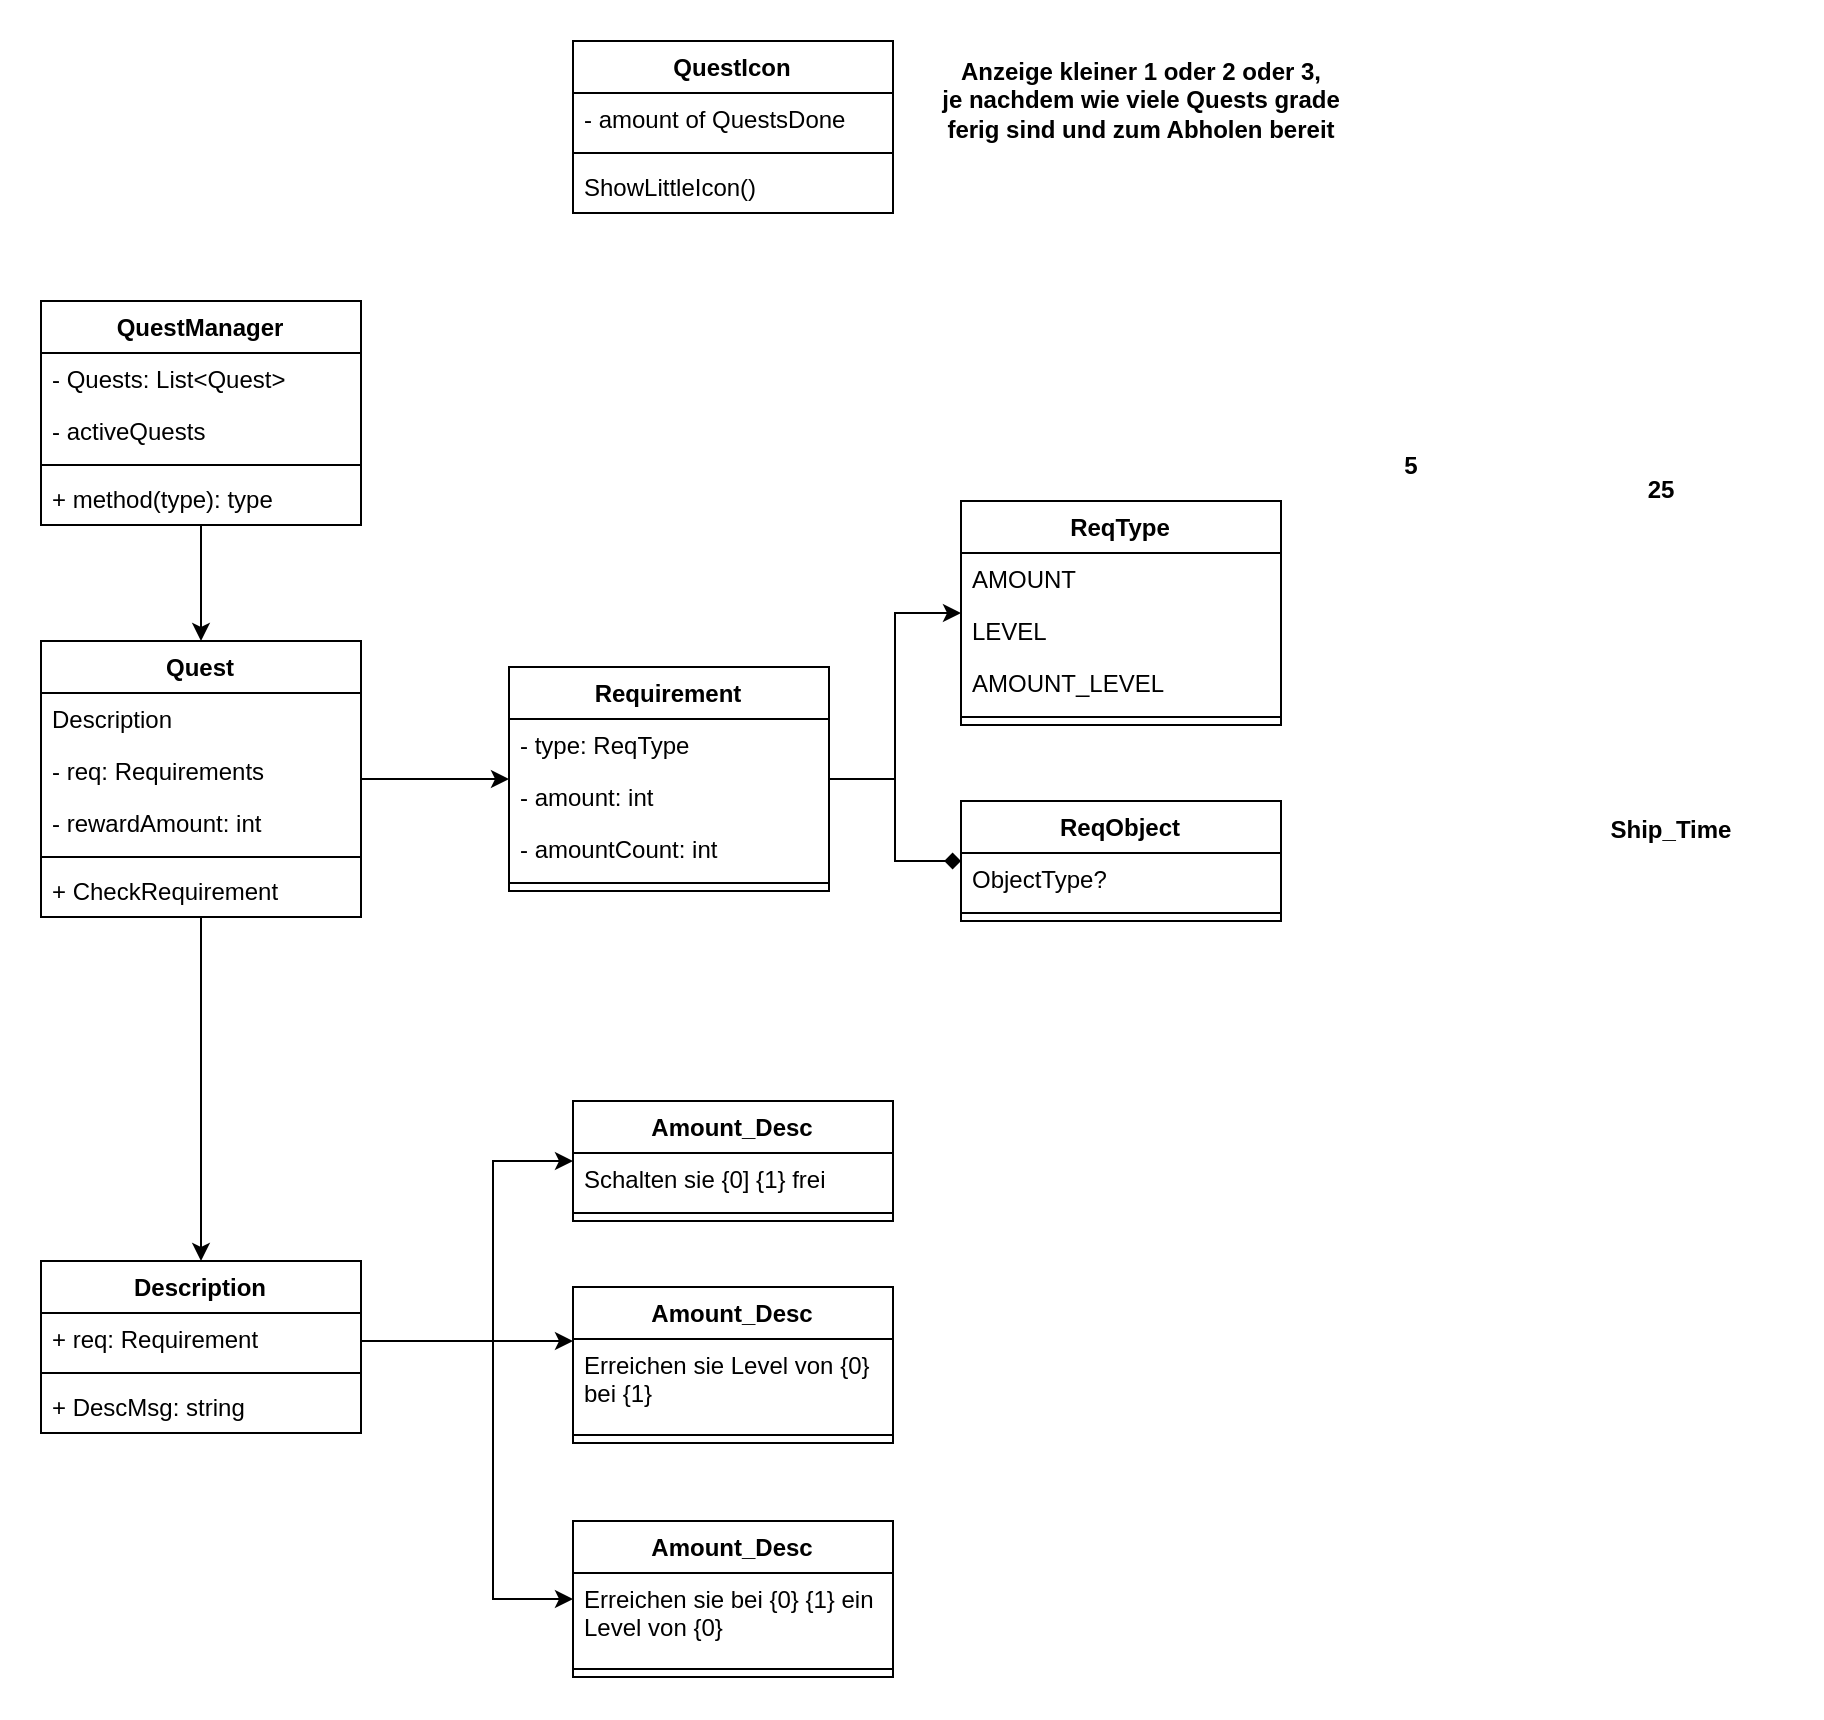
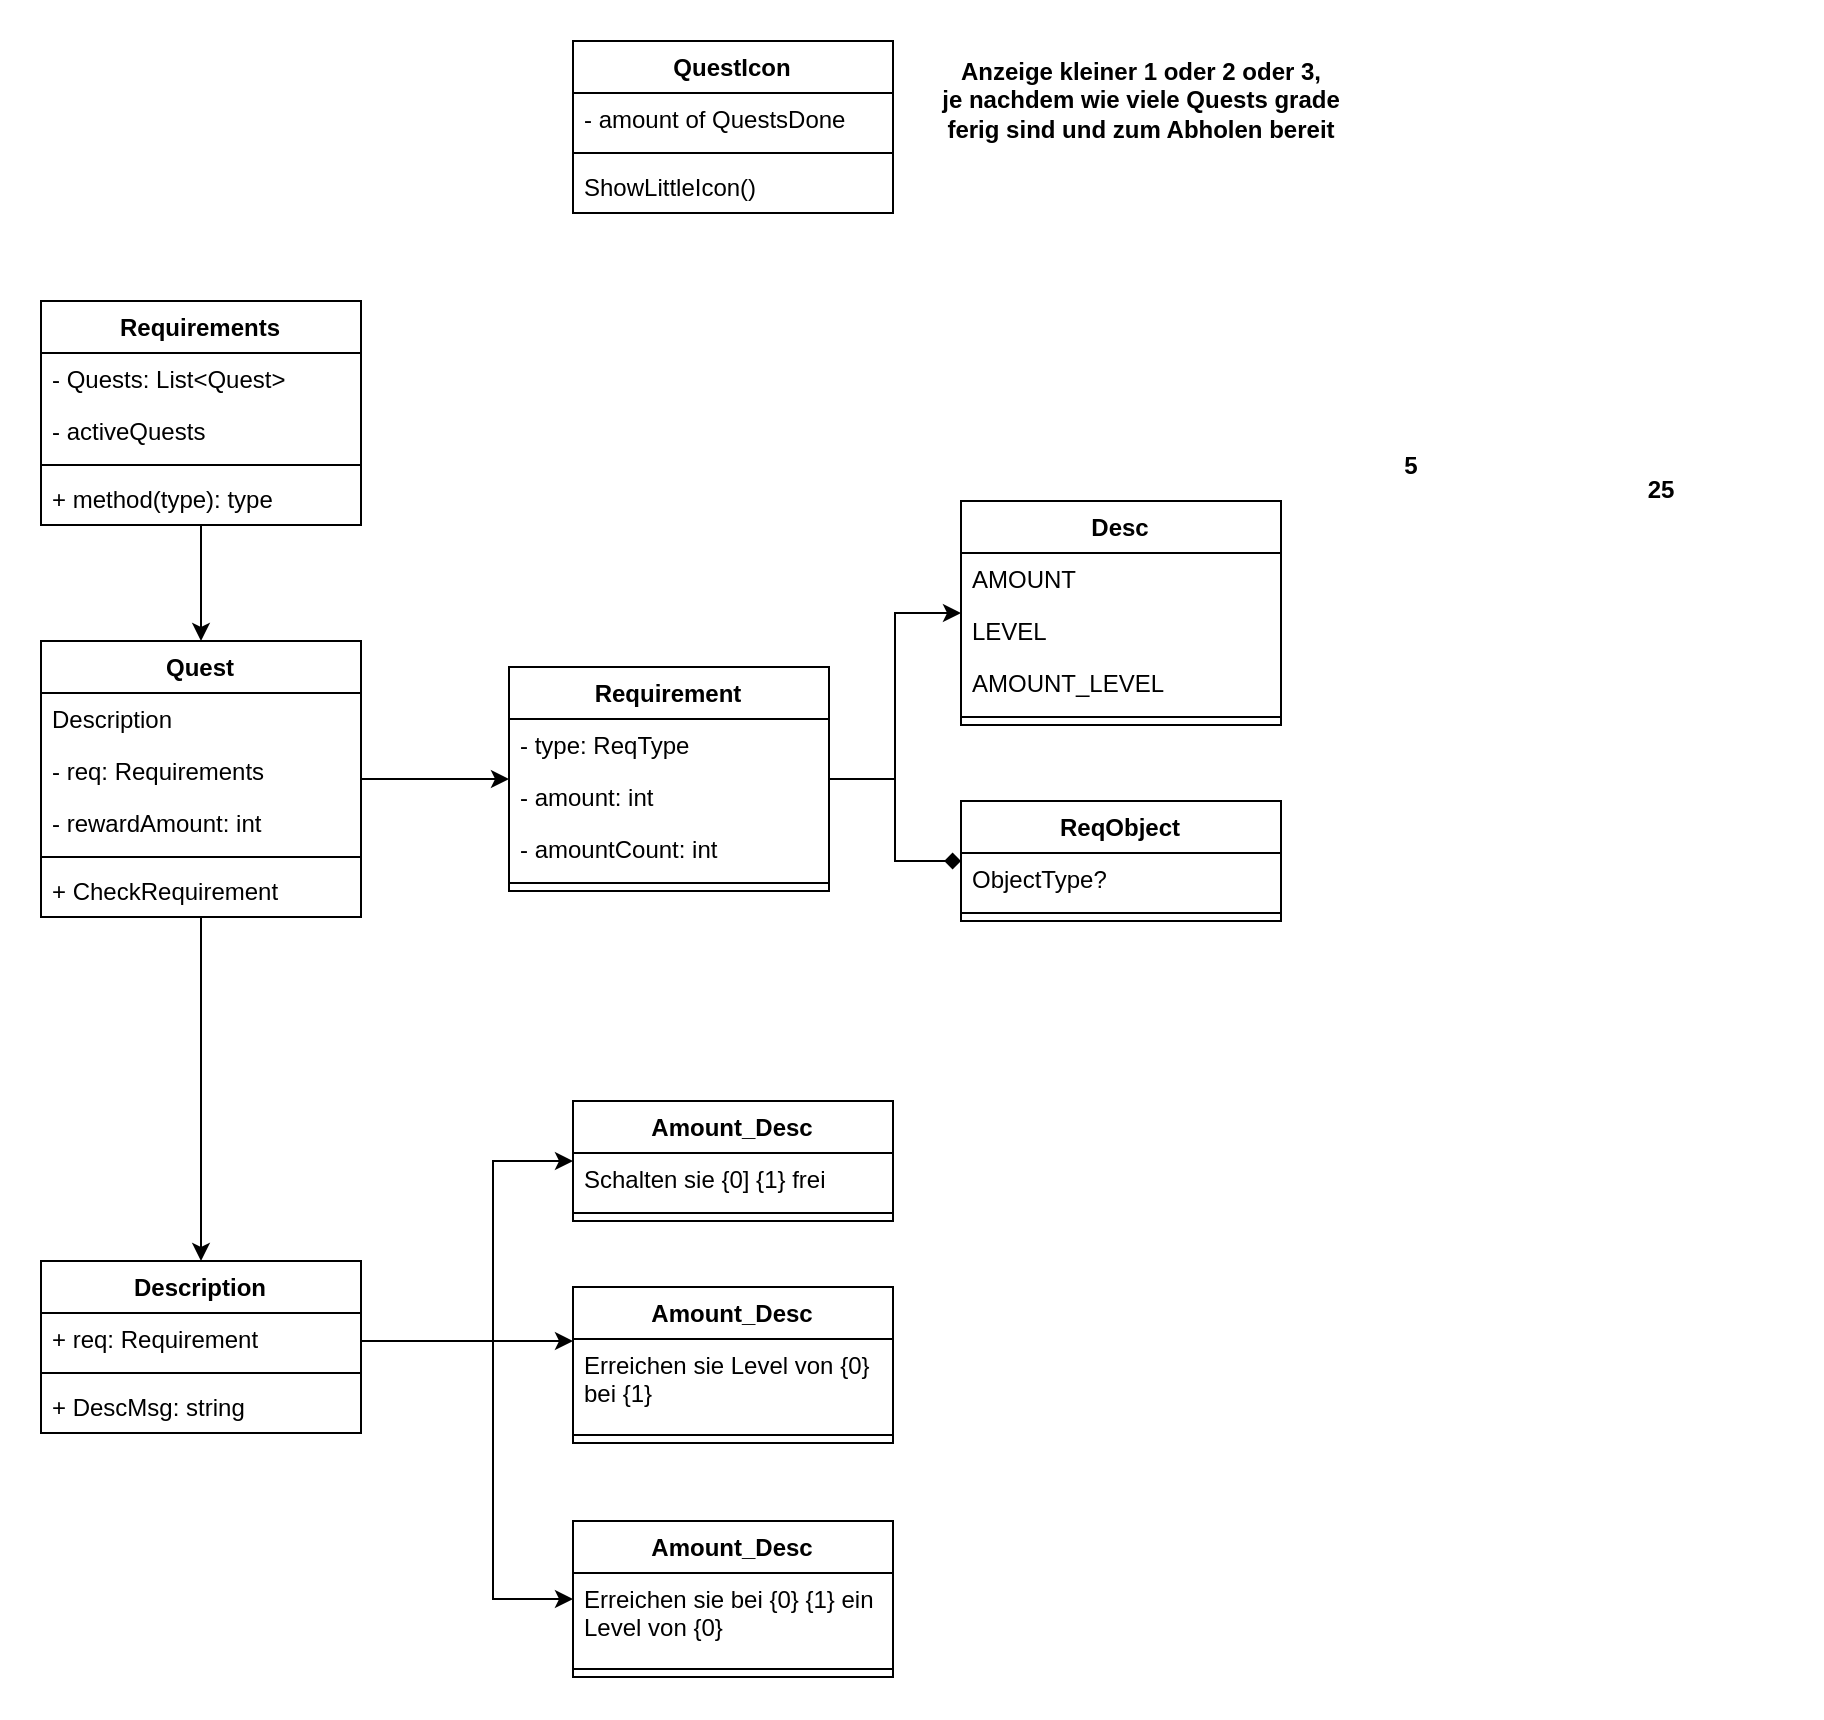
- <mxCell id="16" value="QuestManager" style="swimlane;fontStyle=1;align=center;verticalAlign=top;childLayout=stackLayout;horizontal=1;startSize=26;horizontalStack=0;resizeParent=1;resizeParentMax=0;resizeLast=0;collapsible=1;marginBottom=0;whiteSpace=wrap;html=1;" vertex="1" parent="1"><mxGeometry x="20" y="150" width="160" height="112" as="geometry" /></mxCell>
+ <mxCell id="16" value="Requirements" style="swimlane;fontStyle=1;align=center;verticalAlign=top;childLayout=stackLayout;horizontal=1;startSize=26;horizontalStack=0;resizeParent=1;resizeParentMax=0;resizeLast=0;collapsible=1;marginBottom=0;whiteSpace=wrap;html=1;" vertex="1" parent="1"><mxGeometry x="20" y="150" width="160" height="112" as="geometry" /></mxCell>
- <mxCell id="10" value="ReqType" style="swimlane;fontStyle=1;align=center;verticalAlign=top;childLayout=stackLayout;horizontal=1;startSize=26;horizontalStack=0;resizeParent=1;resizeParentMax=0;resizeLast=0;collapsible=1;marginBottom=0;whiteSpace=wrap;html=1;" vertex="1" parent="1"><mxGeometry x="480" y="250" width="160" height="112" as="geometry" /></mxCell>
+ <mxCell id="10" value="Desc" style="swimlane;fontStyle=1;align=center;verticalAlign=top;childLayout=stackLayout;horizontal=1;startSize=26;horizontalStack=0;resizeParent=1;resizeParentMax=0;resizeLast=0;collapsible=1;marginBottom=0;whiteSpace=wrap;html=1;" vertex="1" parent="1"><mxGeometry x="480" y="250" width="160" height="112" as="geometry" /></mxCell>
- <mxCell id="48" value="Ship_Time" style="text;align=center;fontStyle=1;verticalAlign=middle;spacingLeft=3;spacingRight=3;strokeColor=none;rotatable=0;points=[[0,0.5],[1,0.5]];portConstraint=eastwest;html=1;" vertex="1" parent="1"><mxGeometry x="780" y="400" width="110" height="30" as="geometry" /></mxCell>
